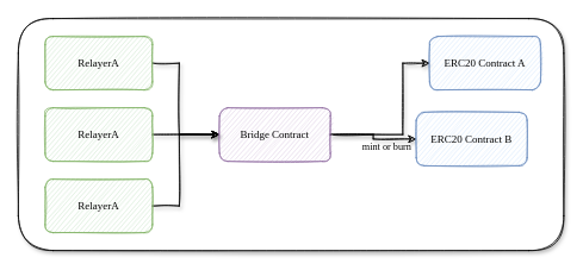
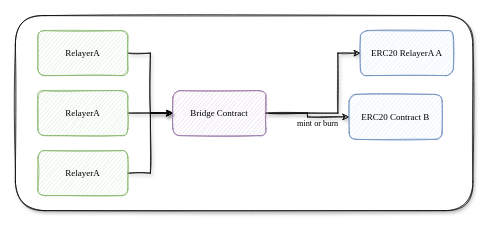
- <mxCell id="13" value="ERC20 Contract A" style="rounded=1;whiteSpace=wrap;html=1;fontFamily=Comic Sans MS;shadow=0;sketch=1;fillColor=#dae8fc;strokeColor=#6c8ebf;" vertex="1" parent="1"><mxGeometry x="480" y="40" width="124" height="60" as="geometry" /></mxCell>
+ <mxCell id="13" value="ERC20 RelayerA A" style="rounded=1;whiteSpace=wrap;html=1;fontFamily=Comic Sans MS;shadow=0;sketch=1;fillColor=#dae8fc;strokeColor=#6c8ebf;" vertex="1" parent="1"><mxGeometry x="480" y="40" width="124" height="60" as="geometry" /></mxCell>
- <mxCell id="12" value="Bridge Contract" style="rounded=1;whiteSpace=wrap;html=1;fontFamily=Comic Sans MS;shadow=0;sketch=1;fillColor=#e1d5e7;strokeColor=#9673a6;" vertex="1" parent="1"><mxGeometry x="245" y="120" width="124" height="60" as="geometry" /></mxCell>
+ <mxCell id="12" value="Bridge Contract" style="rounded=1;whiteSpace=wrap;html=1;fontFamily=Comic Sans MS;shadow=0;sketch=1;fillColor=#e1d5e7;strokeColor=#9673a6;" vertex="1" parent="1"><mxGeometry x="230" y="120" width="124" height="60" as="geometry" /></mxCell>
